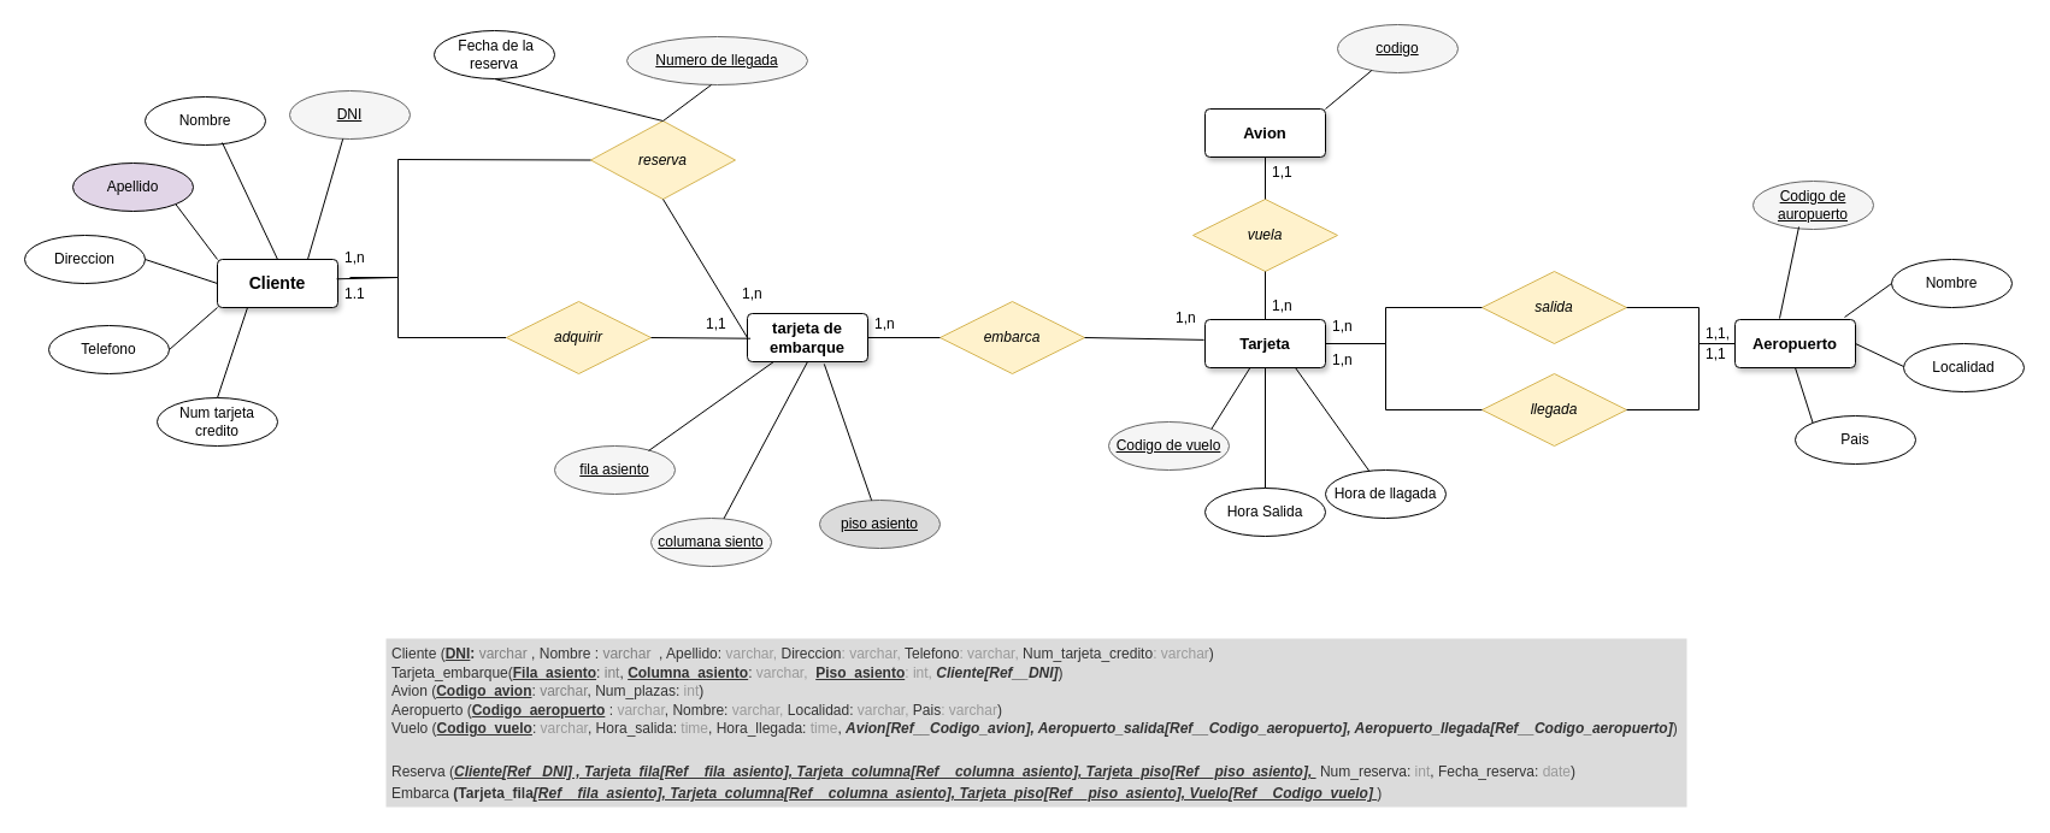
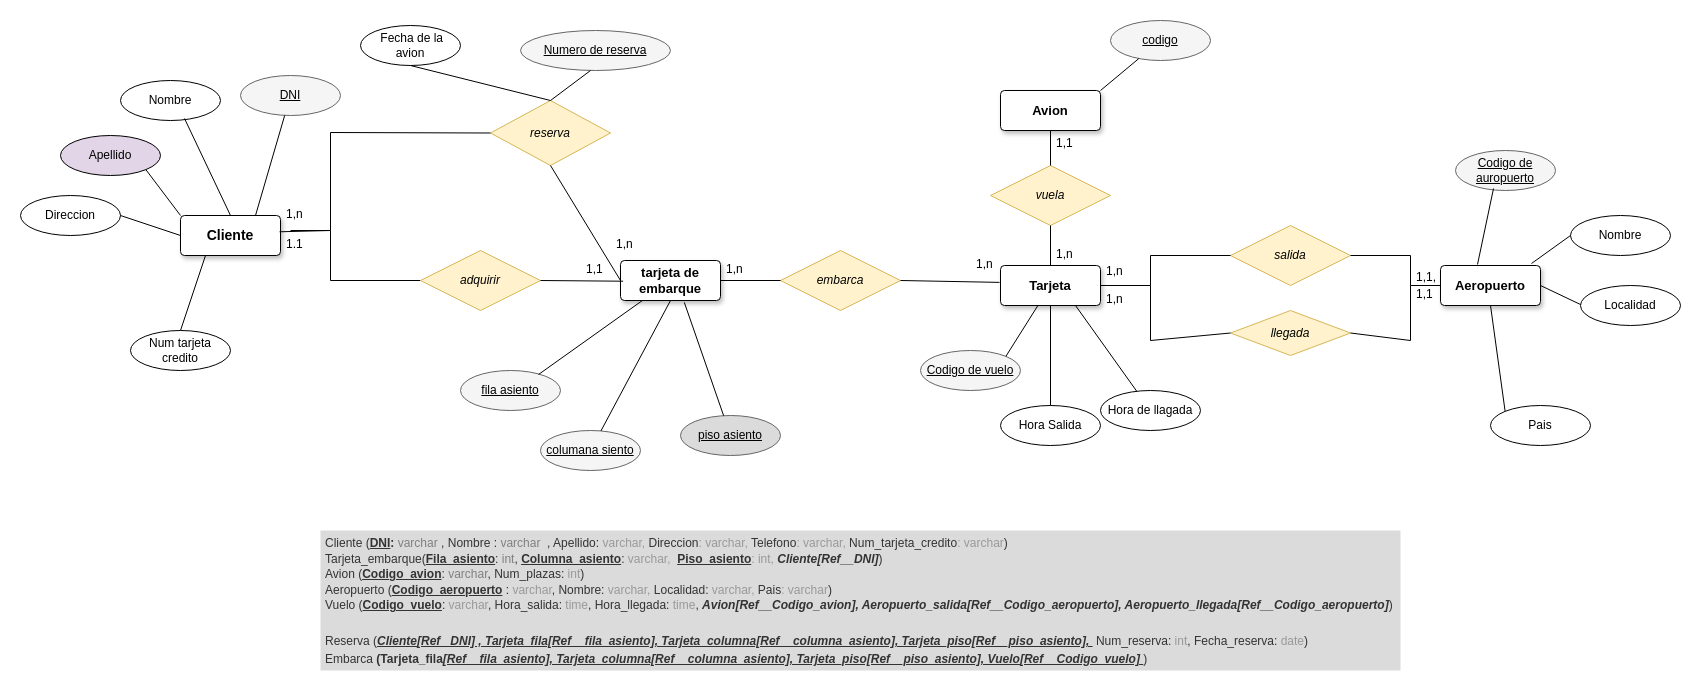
- <mxCell id="22" value="&amp;nbsp;Fecha de la reserva" style="ellipse;whiteSpace=wrap;html=1;align=center;" parent="1" vertex="1"><mxGeometry x="360" y="25" width="100" height="40" as="geometry" /></mxCell>
+ <mxCell id="22" value="&amp;nbsp;Fecha de la avion" style="ellipse;whiteSpace=wrap;html=1;align=center;" parent="1" vertex="1"><mxGeometry x="360" y="25" width="100" height="40" as="geometry" /></mxCell>
- <mxCell id="23" value="Numero de llegada" style="ellipse;whiteSpace=wrap;html=1;align=center;fontStyle=4;fillColor=#f5f5f5;strokeColor=#666666;" parent="1" vertex="1"><mxGeometry x="520" y="30" width="150" height="40" as="geometry" /></mxCell>
+ <mxCell id="23" value="Numero de reserva" style="ellipse;whiteSpace=wrap;html=1;align=center;fontStyle=4;fillColor=#f5f5f5;strokeColor=#666666;" parent="1" vertex="1"><mxGeometry x="520" y="30" width="150" height="40" as="geometry" /></mxCell>
- <mxCell id="13" value="" style="endArrow=none;html=1;rounded=0;exitX=0;exitY=1;exitDx=0;exitDy=0;entryX=1;entryY=0.5;entryDx=0;entryDy=0;" parent="1" source="3" target="10" edge="1"><mxGeometry relative="1" as="geometry"><mxPoint x="620" y="185" as="sourcePoint" /><mxPoint x="780" y="185" as="targetPoint" /></mxGeometry></mxCell>
- <mxCell id="10" value="Telefono" style="ellipse;whiteSpace=wrap;html=1;align=center;" parent="1" vertex="1"><mxGeometry x="40" y="270" width="100" height="40" as="geometry" /></mxCell>
- <mxCell id="21" value="llegada" style="shape=rhombus;perimeter=rhombusPerimeter;whiteSpace=wrap;html=1;align=center;fillColor=#fff2cc;strokeColor=#d6b656;fontStyle=2" parent="1" vertex="1"><mxGeometry x="1230" y="310" width="120" height="60" as="geometry" /></mxCell>
+ <mxCell id="21" value="llegada" style="shape=rhombus;perimeter=rhombusPerimeter;whiteSpace=wrap;html=1;align=center;fillColor=#fff2cc;strokeColor=#d6b656;fontStyle=2" parent="1" vertex="1"><mxGeometry x="1230" y="310" width="120" height="45" as="geometry" /></mxCell>
- <mxCell id="44" value="Pais" style="ellipse;whiteSpace=wrap;html=1;align=center;" parent="1" vertex="1"><mxGeometry x="1490" y="345" width="100" height="40" as="geometry" /></mxCell>
+ <mxCell id="44" value="Pais" style="ellipse;whiteSpace=wrap;html=1;align=center;" parent="1" vertex="1"><mxGeometry x="1490" y="405" width="100" height="40" as="geometry" /></mxCell>
